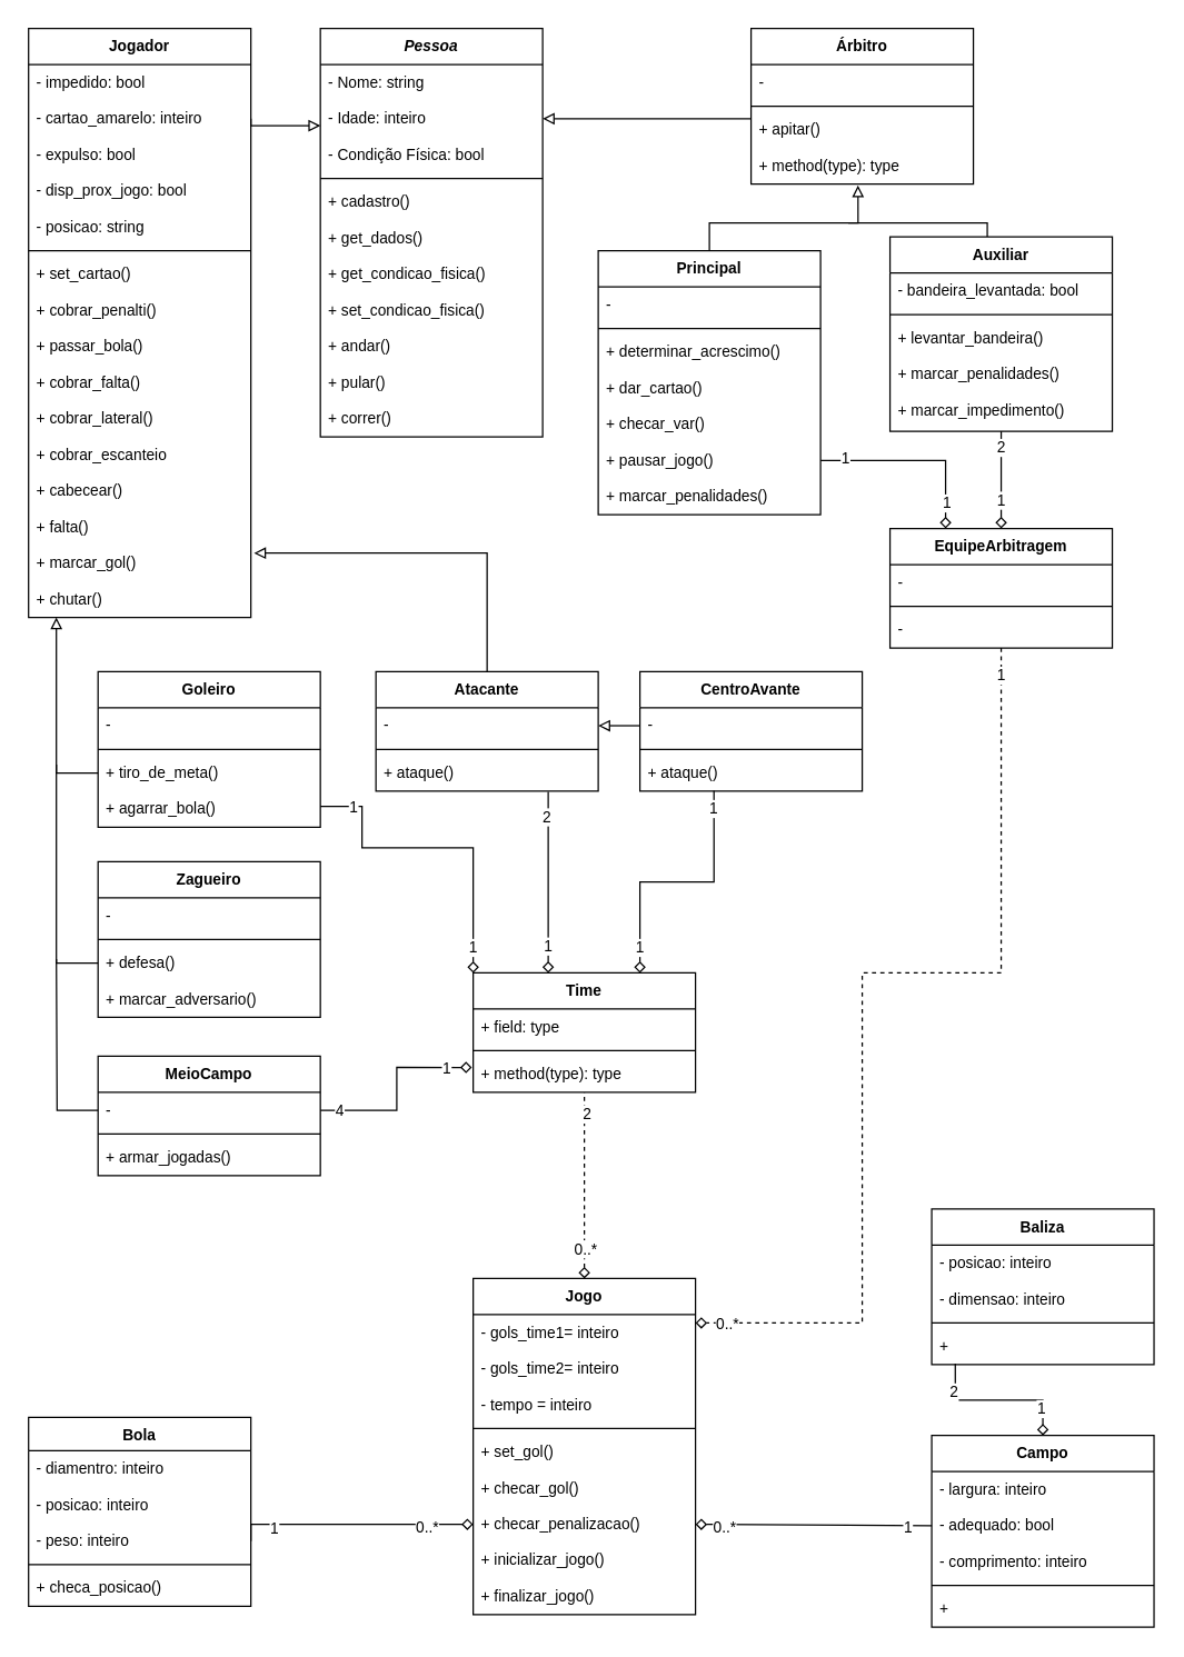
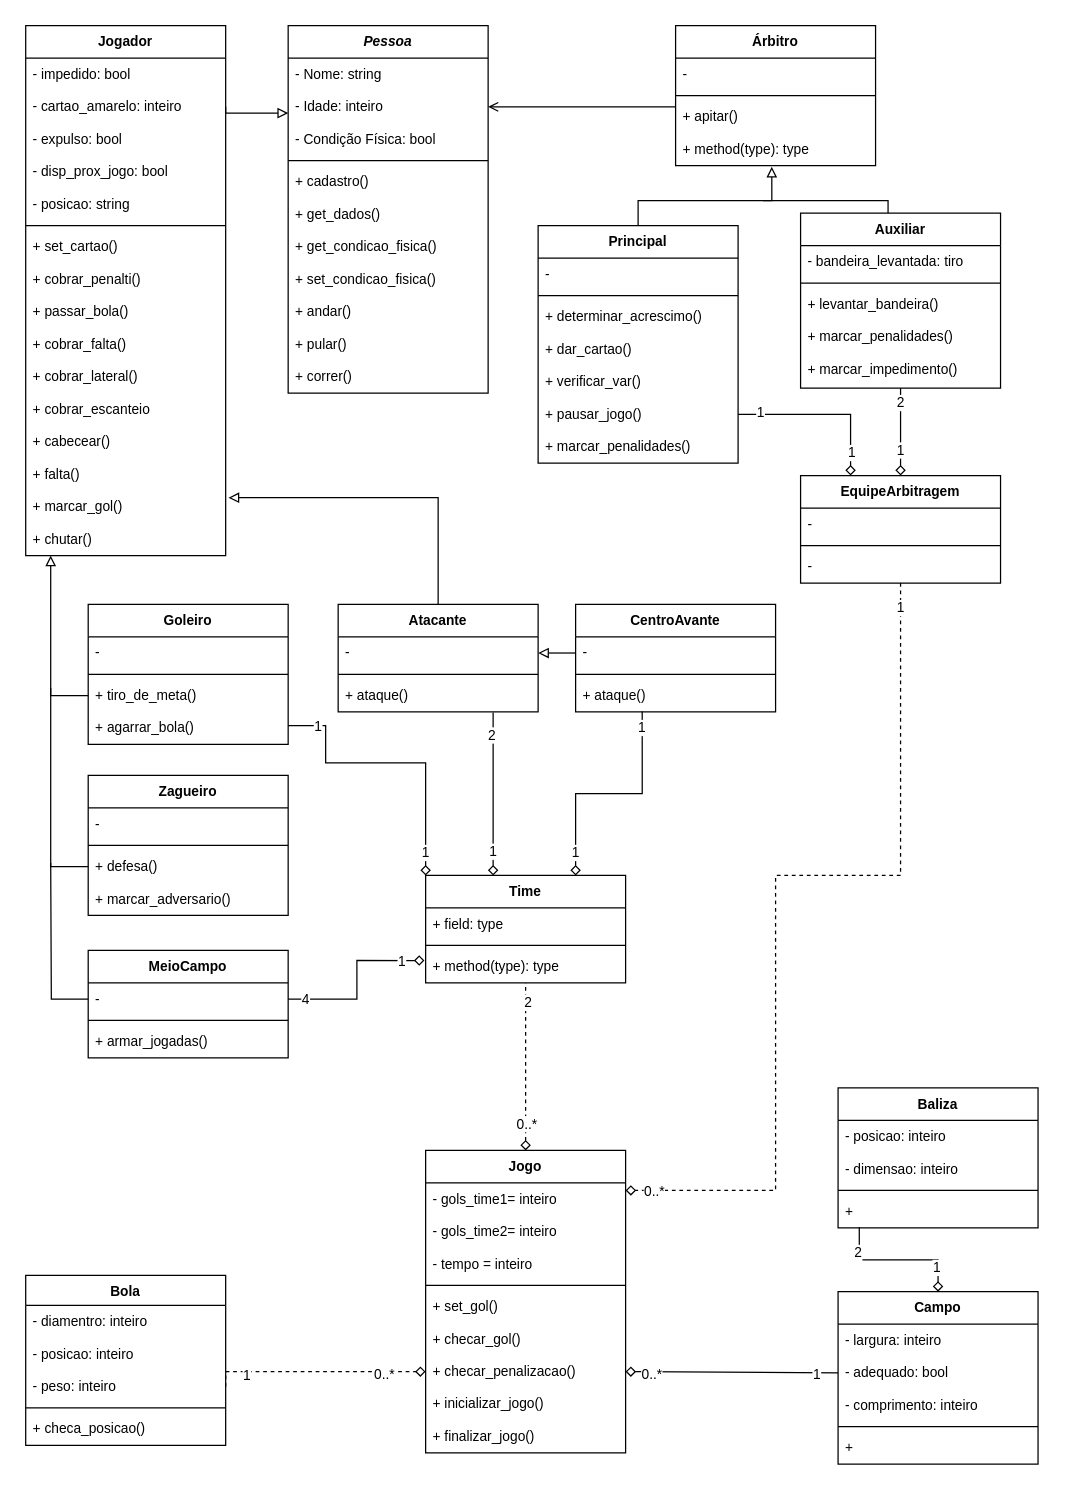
- <mxCell id="2" style="edgeStyle=orthogonalEdgeStyle;rounded=0;orthogonalLoop=1;jettySize=auto;html=1;entryX=1;entryY=0.5;entryDx=0;entryDy=0;endArrow=block;endFill=0;fontSize=11;" parent="1" source="35" target="25" edge="1"><mxGeometry relative="1" as="geometry"><mxPoint x="950" y="170" as="targetPoint" /><Array as="points"><mxPoint x="450" y="85" /><mxPoint x="450" y="85" /></Array></mxGeometry></mxCell>
+ <mxCell id="2" style="edgeStyle=orthogonalEdgeStyle;rounded=0;orthogonalLoop=1;jettySize=auto;html=1;entryX=1;entryY=0.5;entryDx=0;entryDy=0;endArrow=open;endFill=0;fontSize=11;" parent="1" source="35" target="25" edge="1"><mxGeometry relative="1" as="geometry"><mxPoint x="950" y="170" as="targetPoint" /><Array as="points"><mxPoint x="450" y="85" /><mxPoint x="450" y="85" /></Array></mxGeometry></mxCell>
- <mxCell id="49" value="- bandeira_levantada: bool" style="text;strokeColor=none;fillColor=none;align=left;verticalAlign=top;spacingLeft=4;spacingRight=4;overflow=hidden;rotatable=0;points=[[0,0.5],[1,0.5]];portConstraint=eastwest;fontSize=11;" parent="48" vertex="1"><mxGeometry y="26" width="160" height="26" as="geometry" /></mxCell>
+ <mxCell id="49" value="- bandeira_levantada: tiro" style="text;strokeColor=none;fillColor=none;align=left;verticalAlign=top;spacingLeft=4;spacingRight=4;overflow=hidden;rotatable=0;points=[[0,0.5],[1,0.5]];portConstraint=eastwest;fontSize=11;" parent="48" vertex="1"><mxGeometry y="26" width="160" height="26" as="geometry" /></mxCell>
- <mxCell id="45" value="+ checar_var()" style="text;strokeColor=none;fillColor=none;align=left;verticalAlign=top;spacingLeft=4;spacingRight=4;overflow=hidden;rotatable=0;points=[[0,0.5],[1,0.5]];portConstraint=eastwest;fontSize=11;" parent="40" vertex="1"><mxGeometry y="112" width="160" height="26" as="geometry" /></mxCell>
+ <mxCell id="45" value="+ verificar_var()" style="text;strokeColor=none;fillColor=none;align=left;verticalAlign=top;spacingLeft=4;spacingRight=4;overflow=hidden;rotatable=0;points=[[0,0.5],[1,0.5]];portConstraint=eastwest;fontSize=11;" parent="40" vertex="1"><mxGeometry y="112" width="160" height="26" as="geometry" /></mxCell>
- <mxCell id="129" style="edgeStyle=orthogonalEdgeStyle;rounded=0;orthogonalLoop=1;jettySize=auto;html=1;exitX=1;exitY=0.5;exitDx=0;exitDy=0;entryX=0;entryY=0.5;entryDx=0;entryDy=0;startArrow=none;startFill=0;endArrow=diamond;endFill=0;fontSize=11;" parent="1" source="57" target="84" edge="1"><mxGeometry relative="1" as="geometry"><Array as="points"><mxPoint x="180" y="1097" /></Array></mxGeometry></mxCell>
+ <mxCell id="129" style="edgeStyle=orthogonalEdgeStyle;rounded=0;orthogonalLoop=1;jettySize=auto;html=1;exitX=1;exitY=0.5;exitDx=0;exitDy=0;entryX=0;entryY=0.5;entryDx=0;entryDy=0;startArrow=none;startFill=0;endArrow=diamond;endFill=0;fontSize=11;dashed=1;" parent="1" source="57" target="84" edge="1"><mxGeometry relative="1" as="geometry"><Array as="points"><mxPoint x="180" y="1097" /></Array></mxGeometry></mxCell>
